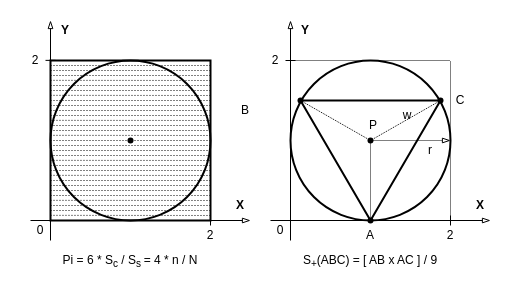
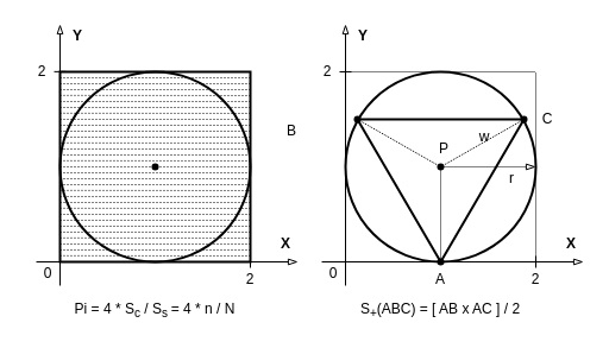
- <mxCell id="12" value="Pi = 6 * S&lt;sub style=&quot;&quot;&gt;c&lt;/sub&gt;&amp;nbsp;/ S&lt;sub style=&quot;&quot;&gt;s&amp;nbsp;&lt;/sub&gt;= 4 * n / N" style="text;html=1;align=center;verticalAlign=middle;whiteSpace=wrap;rounded=0;fontFamily=Helvetica;" parent="1" vertex="1"><mxGeometry x="30" y="251" width="200" height="20" as="geometry" /></mxCell>
+ <mxCell id="12" value="Pi = 4 * S&lt;sub style=&quot;&quot;&gt;c&lt;/sub&gt;&amp;nbsp;/ S&lt;sub style=&quot;&quot;&gt;s&amp;nbsp;&lt;/sub&gt;= 4 * n / N" style="text;html=1;align=center;verticalAlign=middle;whiteSpace=wrap;rounded=0;fontFamily=Helvetica;" parent="1" vertex="1"><mxGeometry x="30" y="251" width="200" height="20" as="geometry" /></mxCell>
- <mxCell id="65" value="S&lt;sub style=&quot;&quot;&gt;+&lt;/sub&gt;(ABC) = [ AB x AC ] / 9" style="text;html=1;align=center;verticalAlign=middle;whiteSpace=wrap;rounded=0;fontFamily=Helvetica;" parent="1" vertex="1"><mxGeometry x="270" y="251" width="200" height="20" as="geometry" /></mxCell>
+ <mxCell id="65" value="S&lt;sub style=&quot;&quot;&gt;+&lt;/sub&gt;(ABC) = [ AB x AC ] / 2" style="text;html=1;align=center;verticalAlign=middle;whiteSpace=wrap;rounded=0;fontFamily=Helvetica;" parent="1" vertex="1"><mxGeometry x="270" y="251" width="200" height="20" as="geometry" /></mxCell>
